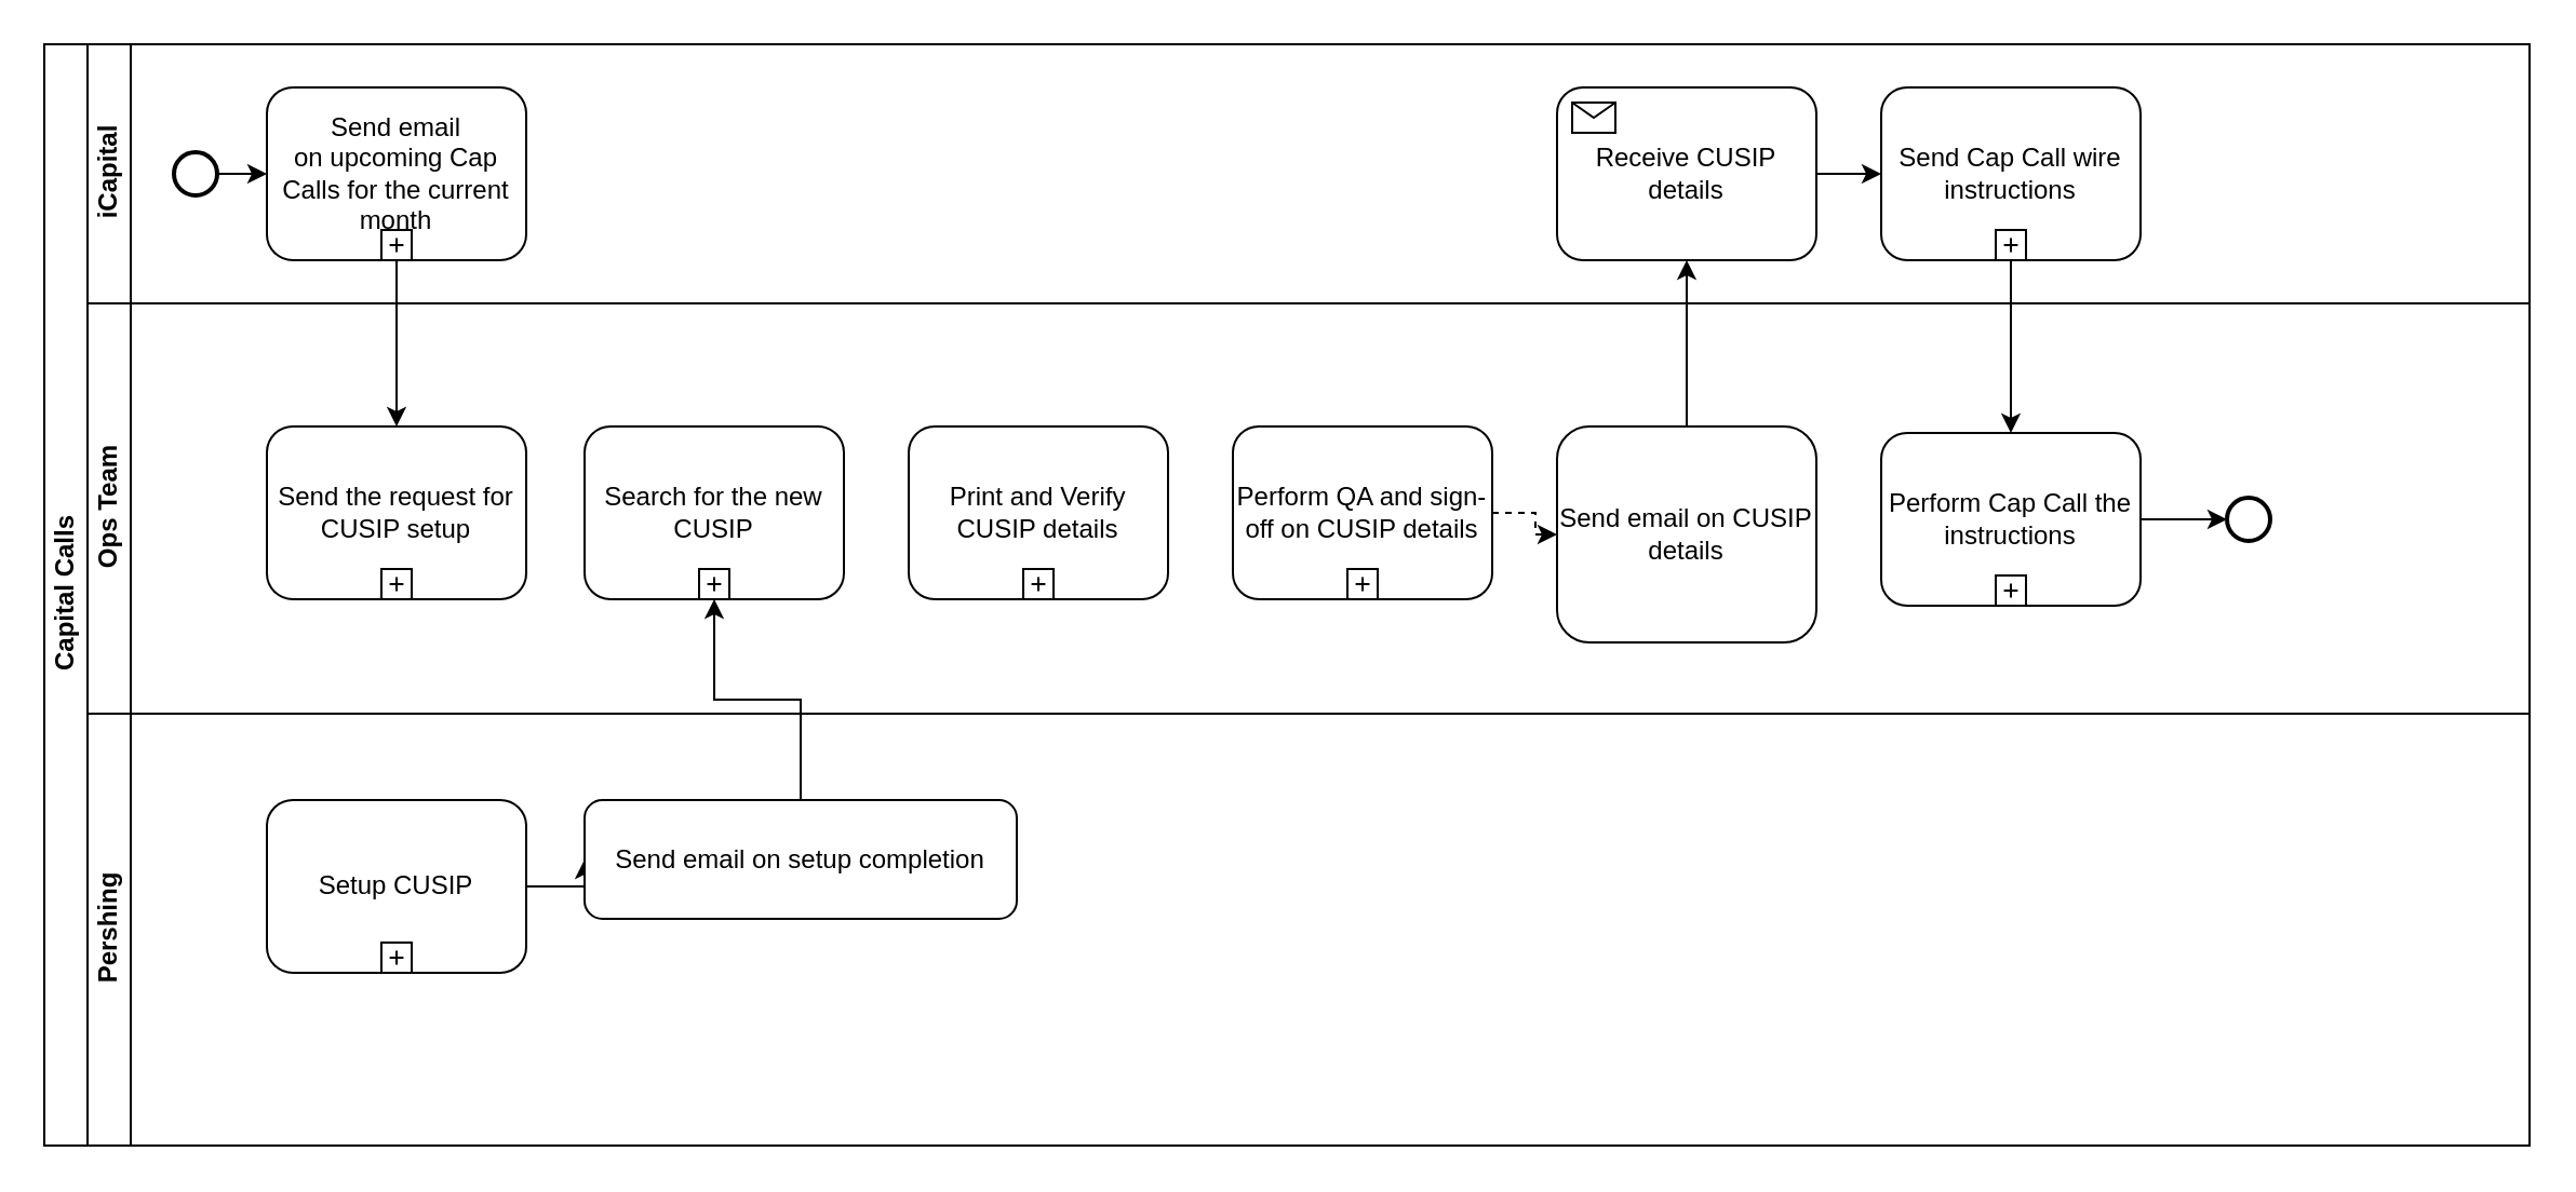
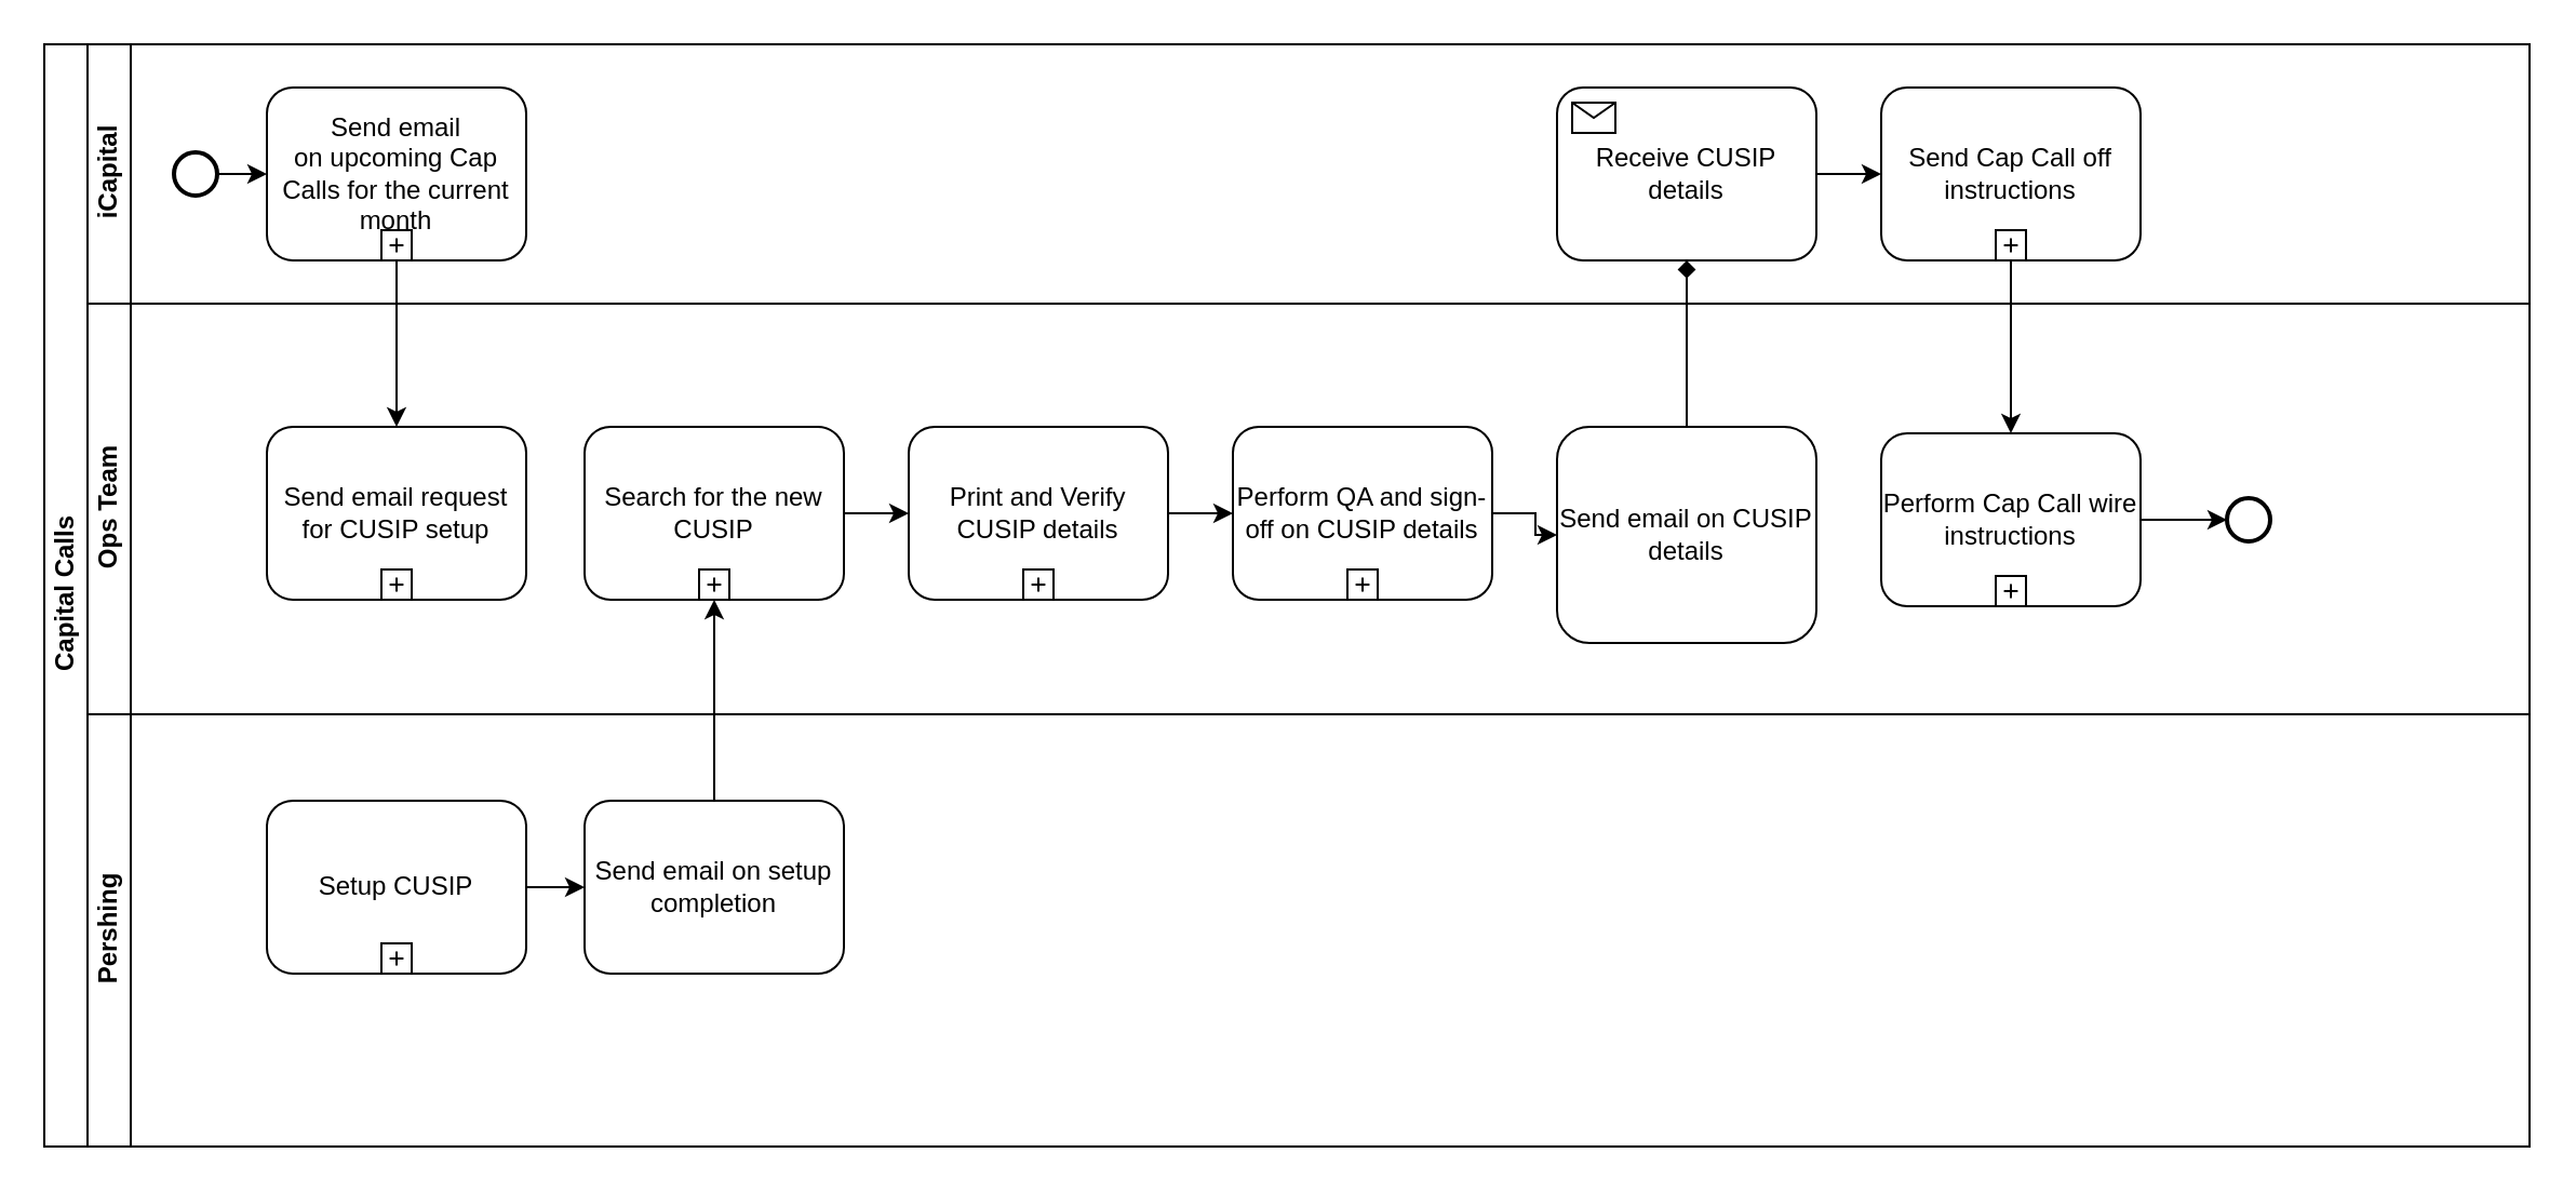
- <mxCell id="11" value="Send&amp;nbsp;Cap Call wire instructions" style="html=1;whiteSpace=wrap;rounded=1;dropTarget=0;" vertex="1" parent="3"><mxGeometry x="830" y="20" width="120" height="80" as="geometry" /></mxCell>
+ <mxCell id="11" value="Send&amp;nbsp;Cap Call off instructions" style="html=1;whiteSpace=wrap;rounded=1;dropTarget=0;" vertex="1" parent="3"><mxGeometry x="830" y="20" width="120" height="80" as="geometry" /></mxCell>
- <mxCell id="37" value="" style="edgeStyle=orthogonalEdgeStyle;rounded=0;orthogonalLoop=1;jettySize=auto;html=1;" edge="1" parent="2" source="25" target="9"><mxGeometry relative="1" as="geometry" /></mxCell>
+ <mxCell id="37" value="" style="edgeStyle=orthogonalEdgeStyle;rounded=0;orthogonalLoop=1;jettySize=auto;html=1;endArrow=diamond;" edge="1" parent="2" source="25" target="9"><mxGeometry relative="1" as="geometry" /></mxCell>
- <mxCell id="19" value="Send the&amp;nbsp;request for CUSIP setup" style="html=1;whiteSpace=wrap;rounded=1;dropTarget=0;" vertex="1" parent="13"><mxGeometry x="83" y="57" width="120" height="80" as="geometry" /></mxCell>
+ <mxCell id="19" value="Send email&amp;nbsp;request for CUSIP setup" style="html=1;whiteSpace=wrap;rounded=1;dropTarget=0;" vertex="1" parent="13"><mxGeometry x="83" y="57" width="120" height="80" as="geometry" /></mxCell>
+ <mxCell id="21" value="" style="edgeStyle=orthogonalEdgeStyle;rounded=0;orthogonalLoop=1;jettySize=auto;html=1;" edge="1" parent="13" source="17" target="23"><mxGeometry relative="1" as="geometry" /></mxCell>
+ <mxCell id="22" value="" style="edgeStyle=orthogonalEdgeStyle;rounded=0;orthogonalLoop=1;jettySize=auto;html=1;" edge="1" parent="13" source="23" target="15"><mxGeometry relative="1" as="geometry" /></mxCell>
- <mxCell id="14" value="" style="edgeStyle=orthogonalEdgeStyle;rounded=0;orthogonalLoop=1;jettySize=auto;html=1;entryX=0;entryY=0.5;entryDx=0;entryDy=0;dashed=1;" edge="1" parent="13" source="15" target="25"><mxGeometry relative="1" as="geometry"><mxPoint x="680.0" y="96.0" as="targetPoint" /></mxGeometry></mxCell>
+ <mxCell id="14" value="" style="edgeStyle=orthogonalEdgeStyle;rounded=0;orthogonalLoop=1;jettySize=auto;html=1;entryX=0;entryY=0.5;entryDx=0;entryDy=0;" edge="1" parent="13" source="15" target="25"><mxGeometry relative="1" as="geometry"><mxPoint x="680.0" y="96.0" as="targetPoint" /></mxGeometry></mxCell>
- <mxCell id="28" value="Perform Cap Call the instructions" style="html=1;whiteSpace=wrap;rounded=1;dropTarget=0;" vertex="1" parent="13"><mxGeometry x="830" y="60" width="120" height="80" as="geometry" /></mxCell>
+ <mxCell id="28" value="Perform Cap Call wire instructions" style="html=1;whiteSpace=wrap;rounded=1;dropTarget=0;" vertex="1" parent="13"><mxGeometry x="830" y="60" width="120" height="80" as="geometry" /></mxCell>
- <mxCell id="34" value="Send email on setup completion" style="shape=ext;rounded=1;html=1;whiteSpace=wrap;" vertex="1" parent="30"><mxGeometry x="230" y="40" width="200" height="55" as="geometry" /></mxCell>
+ <mxCell id="34" value="Send email on setup completion" style="shape=ext;rounded=1;html=1;whiteSpace=wrap;" vertex="1" parent="30"><mxGeometry x="230" y="40" width="120" height="80" as="geometry" /></mxCell>
